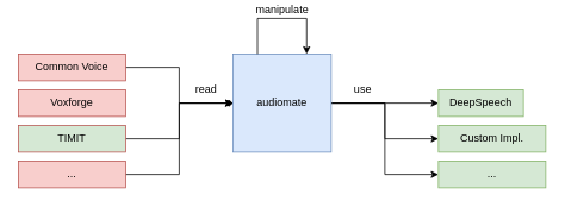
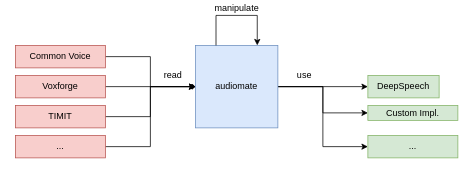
+ <mxCell id="4" style="edgeStyle=orthogonalEdgeStyle;rounded=0;orthogonalLoop=1;jettySize=auto;html=1;exitX=1;exitY=0.5;exitDx=0;exitDy=0;entryX=0;entryY=0.5;entryDx=0;entryDy=0;" edge="1" parent="1" source="5" target="11"><mxGeometry relative="1" as="geometry" /></mxCell>
- <mxCell id="7" value="TIMIT" style="rounded=0;whiteSpace=wrap;html=1;fillColor=#d5e8d4;strokeColor=#b85450;" vertex="1" parent="1"><mxGeometry x="20" y="140" width="120" height="30" as="geometry" /></mxCell>
+ <mxCell id="7" value="TIMIT" style="rounded=0;whiteSpace=wrap;html=1;fillColor=#f8cecc;strokeColor=#b85450;" vertex="1" parent="1"><mxGeometry x="20" y="140" width="120" height="30" as="geometry" /></mxCell>
- <mxCell id="18" value="Custom Impl." style="rounded=0;whiteSpace=wrap;html=1;fillColor=#d5e8d4;strokeColor=#82b366;" vertex="1" parent="1"><mxGeometry x="490" y="140" width="120" height="30" as="geometry" /></mxCell>
+ <mxCell id="18" value="Custom Impl." style="rounded=0;whiteSpace=wrap;html=1;fillColor=#d5e8d4;strokeColor=#82b366;" vertex="1" parent="1"><mxGeometry x="490" y="140" width="120" height="20" as="geometry" /></mxCell>
